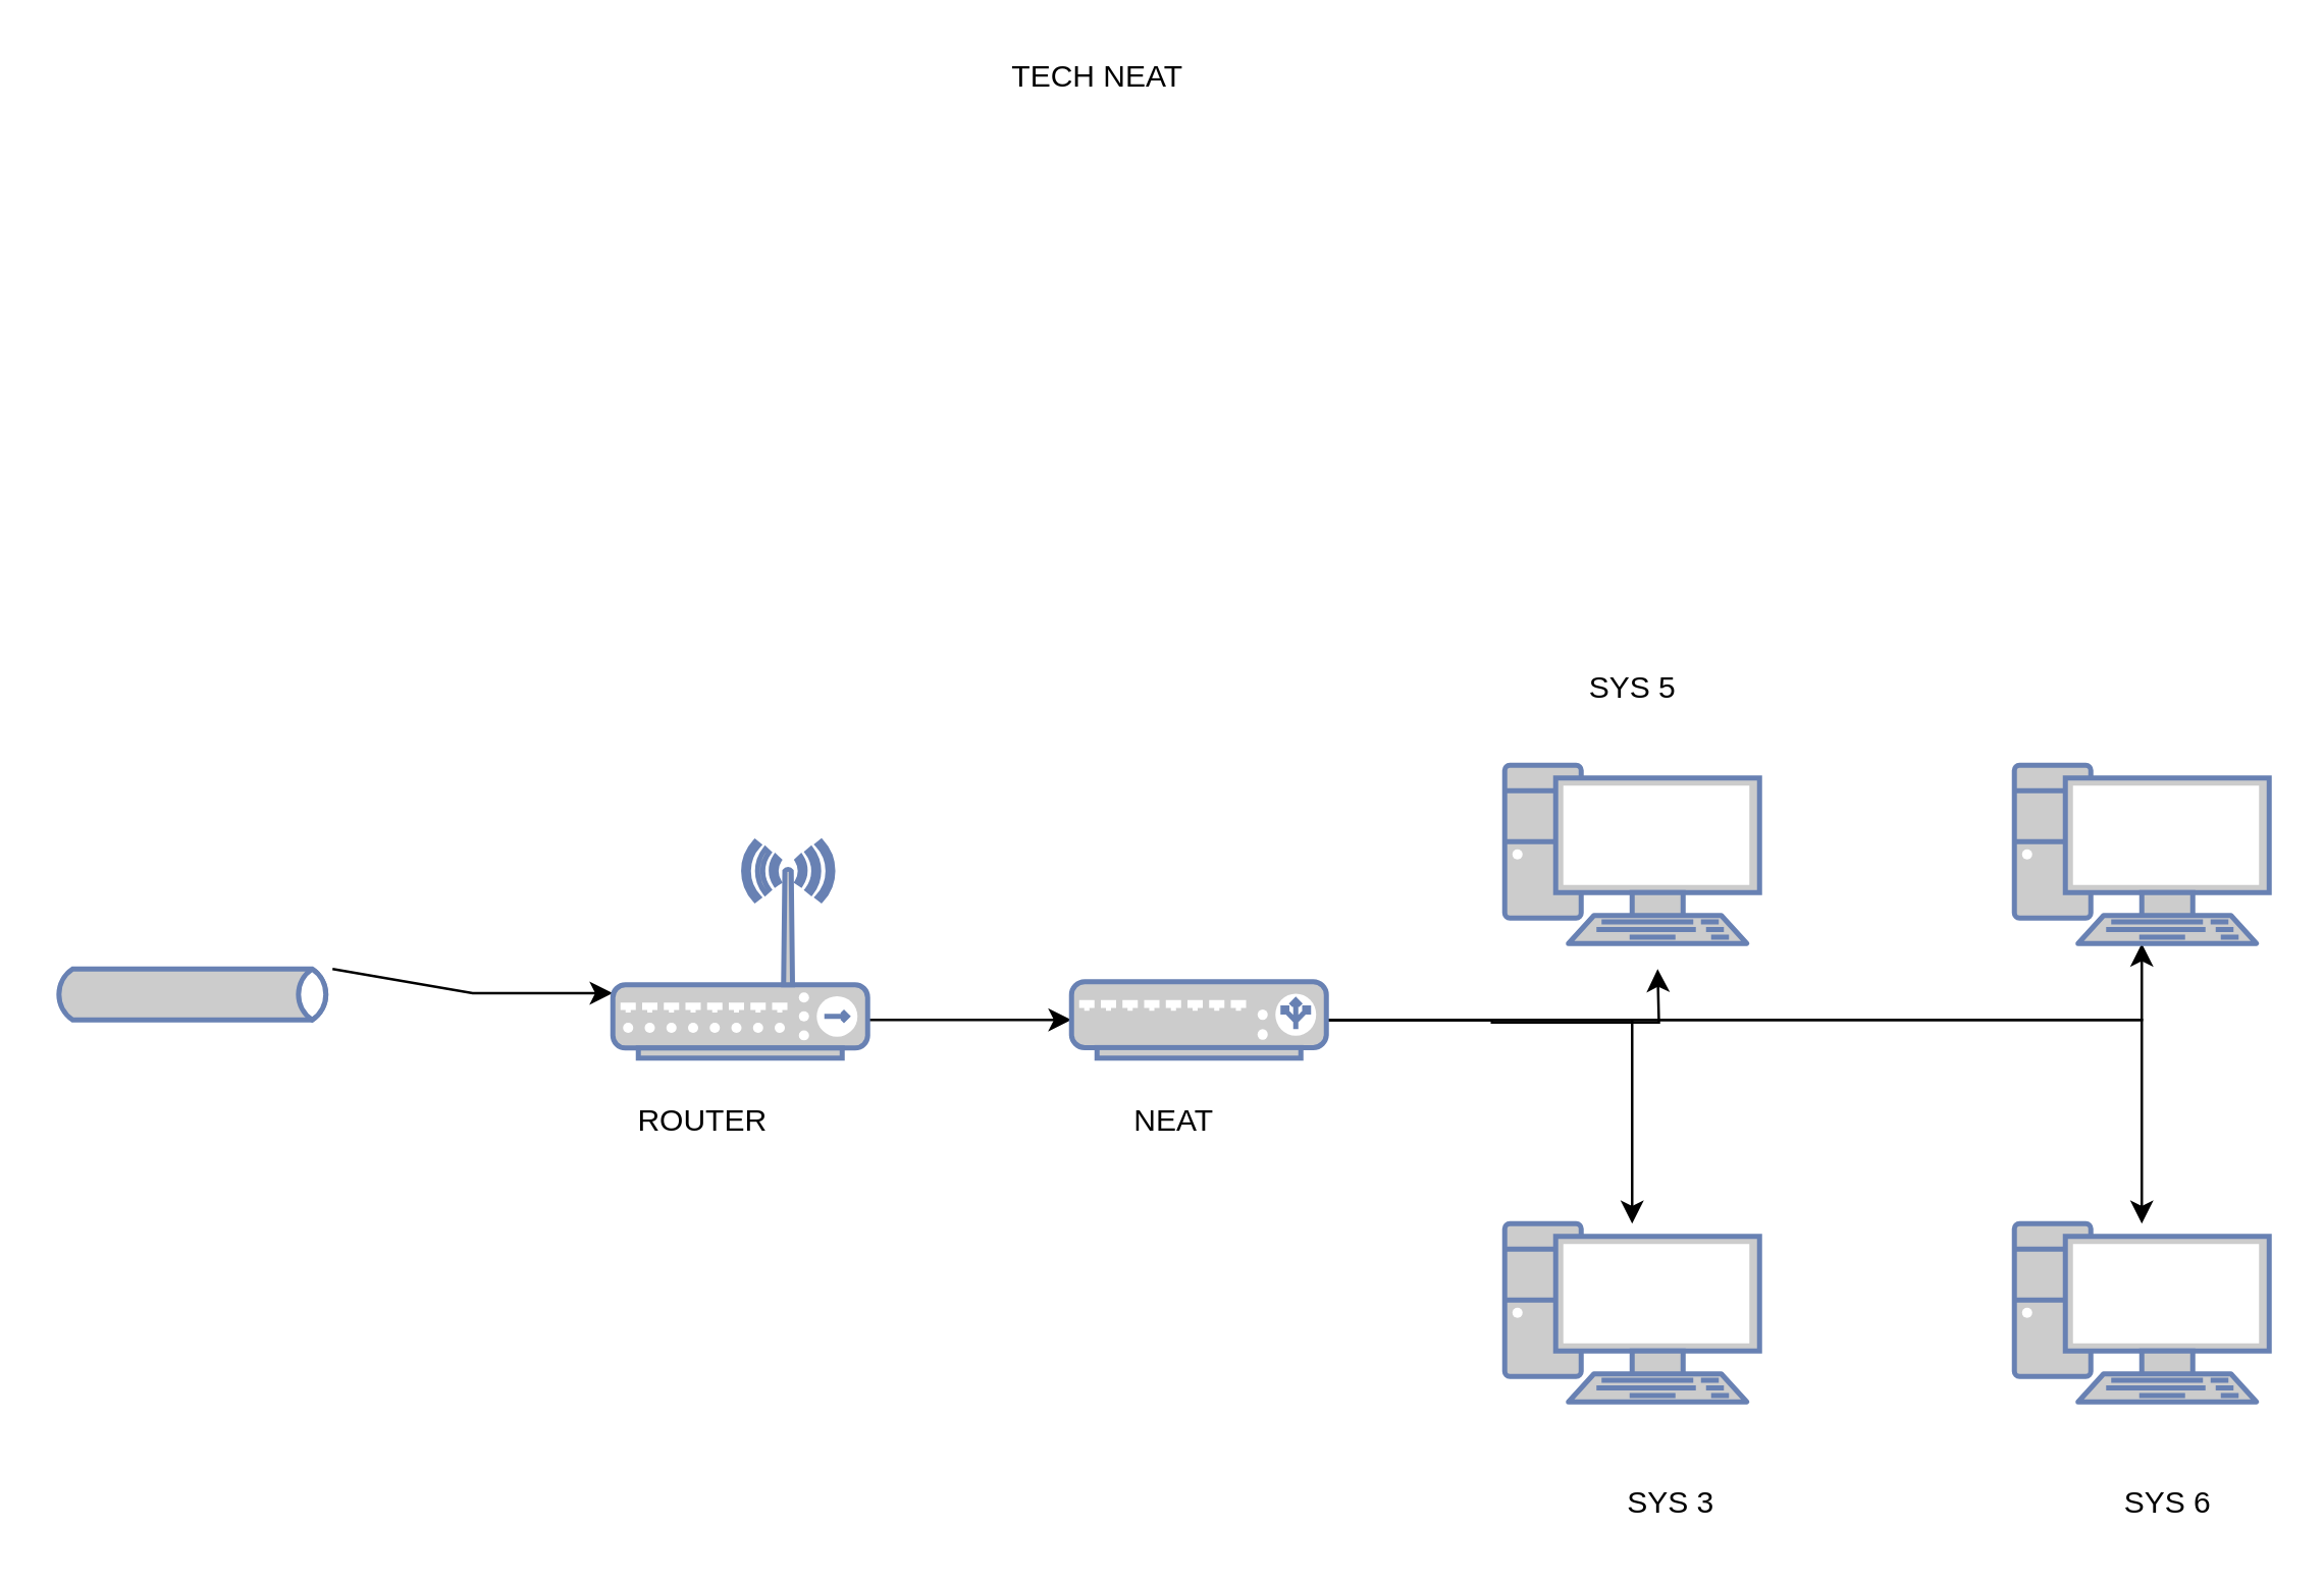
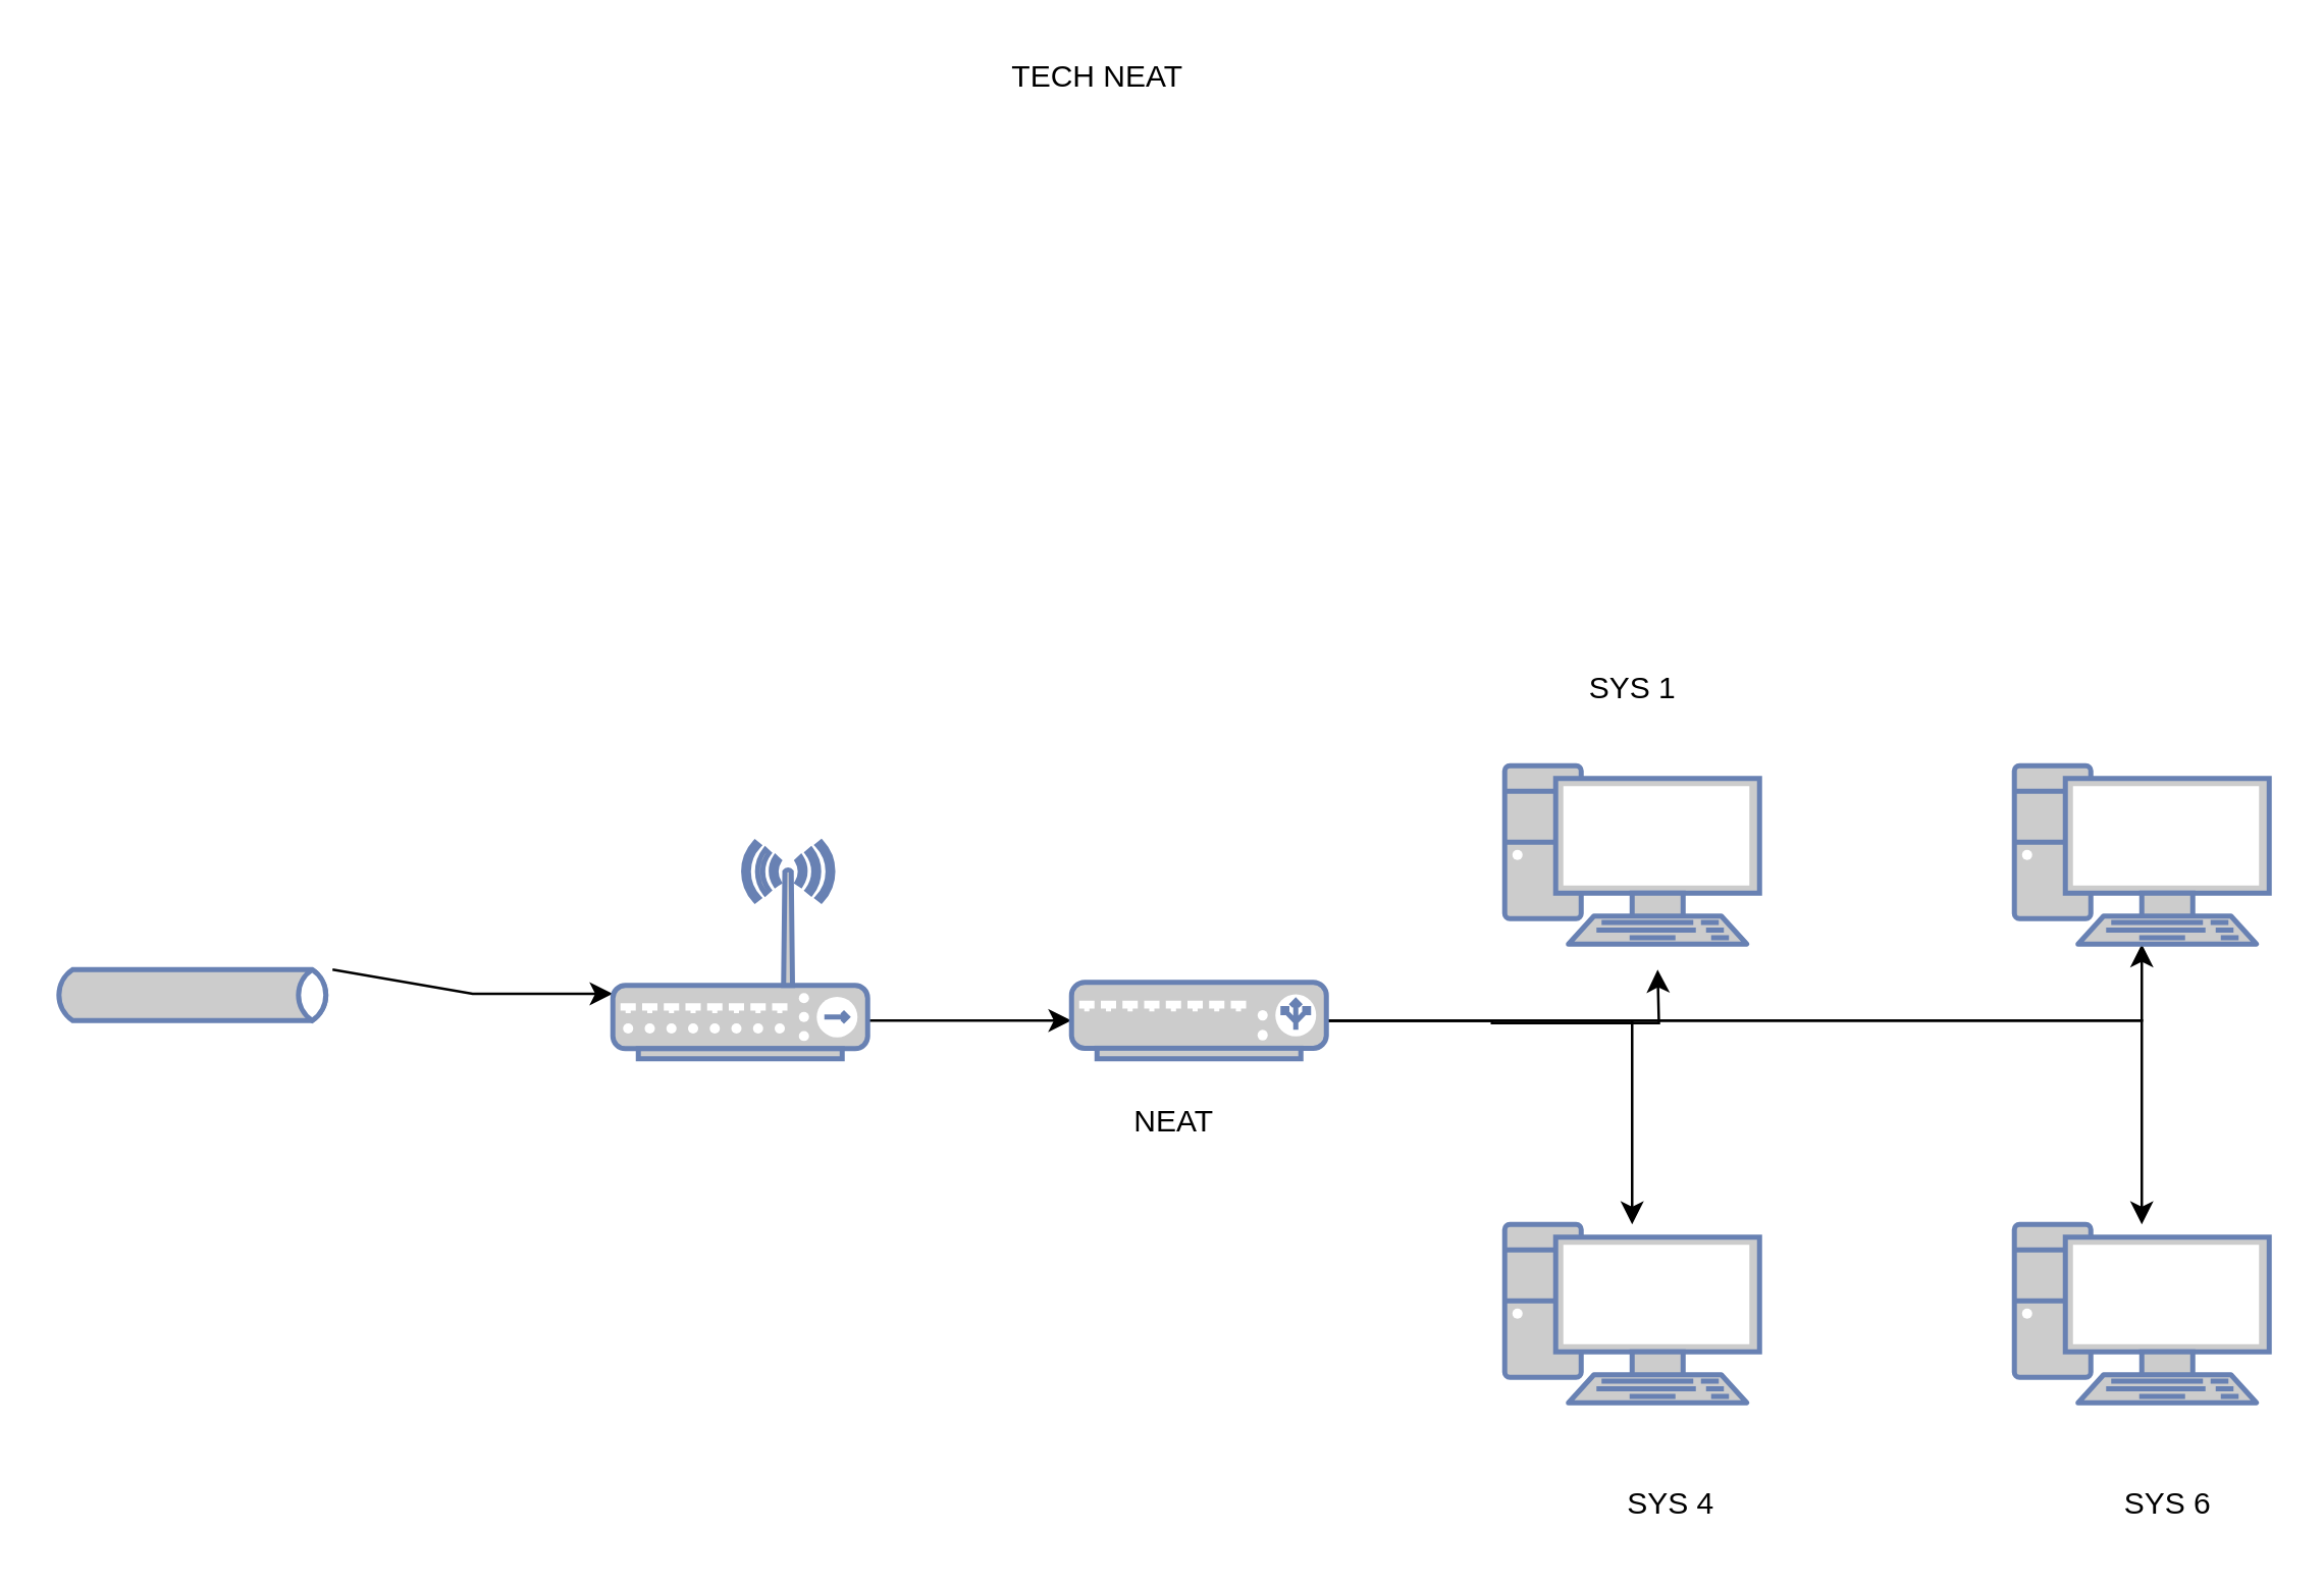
- <mxCell id="18" value="SYS 5" style="text;html=1;align=center;verticalAlign=middle;resizable=0;points=[];autosize=1;" vertex="1" parent="1"><mxGeometry x="615" y="260" width="50" height="20" as="geometry" /></mxCell>
+ <mxCell id="18" value="SYS 1" style="text;html=1;align=center;verticalAlign=middle;resizable=0;points=[];autosize=1;" vertex="1" parent="1"><mxGeometry x="615" y="260" width="50" height="20" as="geometry" /></mxCell>
- <mxCell id="16" value="ROUTER" style="text;html=1;align=center;verticalAlign=middle;resizable=0;points=[];autosize=1;" vertex="1" parent="1"><mxGeometry x="240" y="430" width="70" height="20" as="geometry" /></mxCell>
- <mxCell id="19" value="SYS 3" style="text;html=1;align=center;verticalAlign=middle;resizable=0;points=[];autosize=1;" vertex="1" parent="1"><mxGeometry x="630" y="580" width="50" height="20" as="geometry" /></mxCell>
+ <mxCell id="19" value="SYS 4" style="text;html=1;align=center;verticalAlign=middle;resizable=0;points=[];autosize=1;" vertex="1" parent="1"><mxGeometry x="630" y="580" width="50" height="20" as="geometry" /></mxCell>
